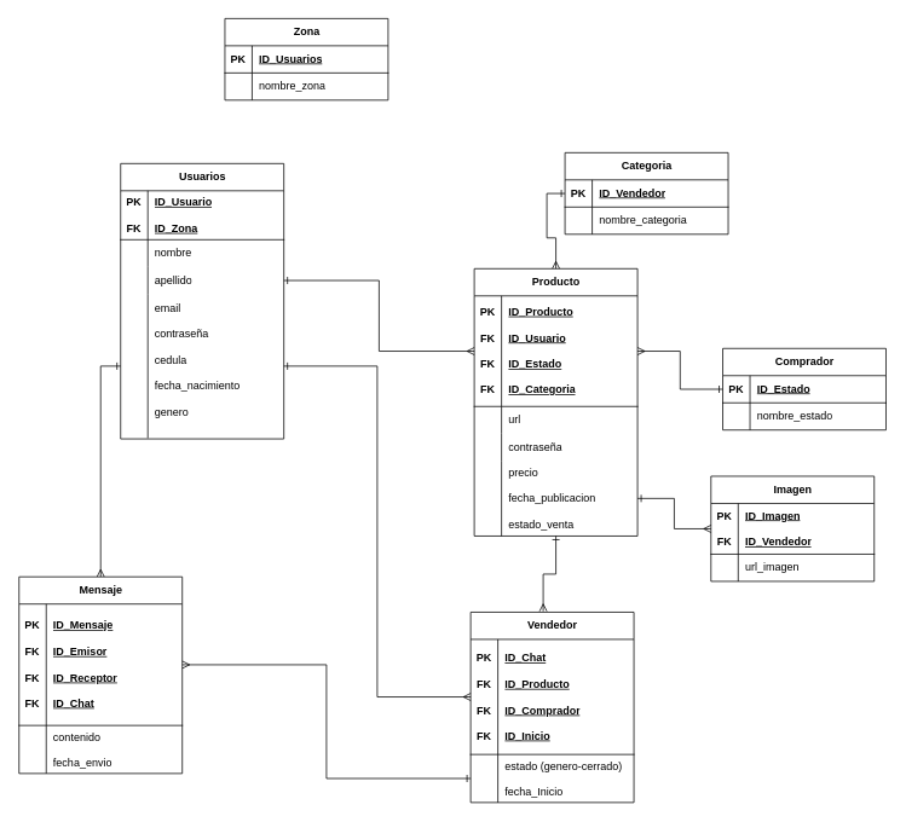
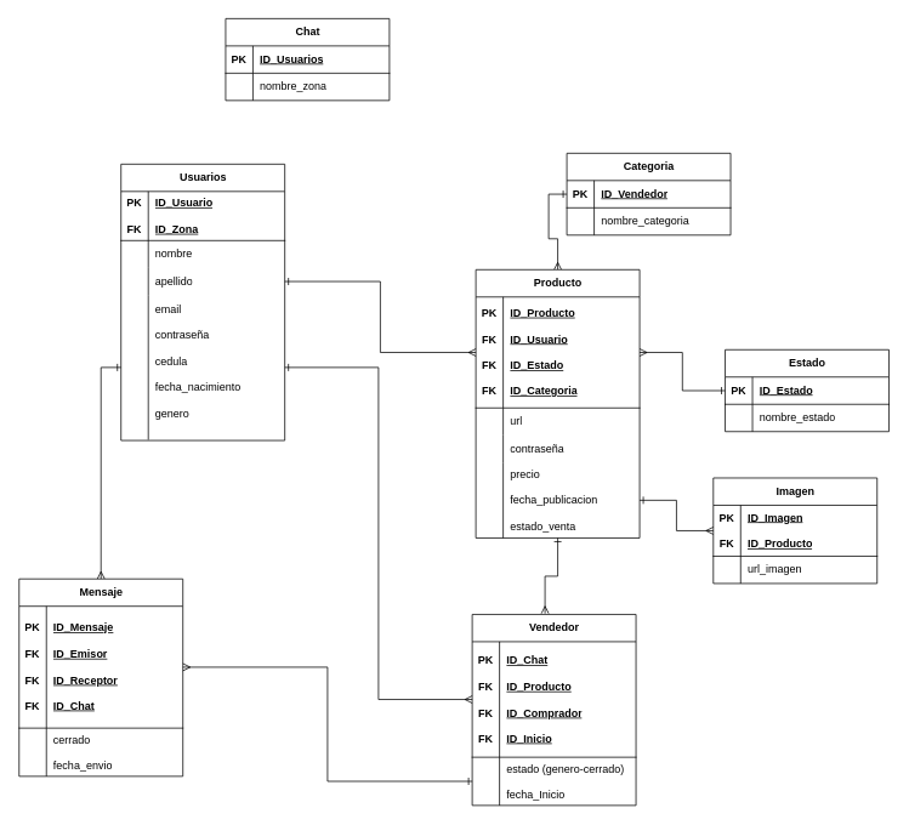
- <mxCell id="65" value="Zona" style="shape=table;startSize=30;container=1;collapsible=1;childLayout=tableLayout;fixedRows=1;rowLines=0;fontStyle=1;align=center;resizeLast=1;html=1;" parent="1" vertex="1"><mxGeometry x="247" y="20" width="180" height="90" as="geometry" /></mxCell>
+ <mxCell id="65" value="Chat" style="shape=table;startSize=30;container=1;collapsible=1;childLayout=tableLayout;fixedRows=1;rowLines=0;fontStyle=1;align=center;resizeLast=1;html=1;" parent="1" vertex="1"><mxGeometry x="247" y="20" width="180" height="90" as="geometry" /></mxCell>
- <mxCell id="36" value="Comprador" style="shape=table;startSize=30;container=1;collapsible=1;childLayout=tableLayout;fixedRows=1;rowLines=0;fontStyle=1;align=center;resizeLast=1;html=1;" parent="1" vertex="1"><mxGeometry x="796" y="384" width="180" height="90" as="geometry" /></mxCell>
+ <mxCell id="36" value="Estado" style="shape=table;startSize=30;container=1;collapsible=1;childLayout=tableLayout;fixedRows=1;rowLines=0;fontStyle=1;align=center;resizeLast=1;html=1;" parent="1" vertex="1"><mxGeometry x="796" y="384" width="180" height="90" as="geometry" /></mxCell>
- <mxCell id="46" value="ID_Imagen&lt;div&gt;&lt;br&gt;&lt;/div&gt;&lt;div&gt;ID_Vendedor&lt;/div&gt;" style="shape=partialRectangle;connectable=0;fillColor=none;top=0;left=0;bottom=0;right=0;align=left;spacingLeft=6;fontStyle=5;overflow=hidden;whiteSpace=wrap;html=1;" parent="44" vertex="1"><mxGeometry x="30" width="150" height="56" as="geometry"><mxRectangle width="150" height="56" as="alternateBounds" /></mxGeometry></mxCell>
+ <mxCell id="46" value="ID_Imagen&lt;div&gt;&lt;br&gt;&lt;/div&gt;&lt;div&gt;ID_Producto&lt;/div&gt;" style="shape=partialRectangle;connectable=0;fillColor=none;top=0;left=0;bottom=0;right=0;align=left;spacingLeft=6;fontStyle=5;overflow=hidden;whiteSpace=wrap;html=1;" parent="44" vertex="1"><mxGeometry x="30" width="150" height="56" as="geometry"><mxRectangle width="150" height="56" as="alternateBounds" /></mxGeometry></mxCell>
- <mxCell id="57" value="contenido&lt;div&gt;&lt;br&gt;&lt;/div&gt;&lt;div&gt;fecha_envio&lt;/div&gt;" style="shape=partialRectangle;connectable=0;fillColor=none;top=0;left=0;bottom=0;right=0;align=left;spacingLeft=6;overflow=hidden;whiteSpace=wrap;html=1;" parent="55" vertex="1"><mxGeometry x="30" width="150" height="53" as="geometry"><mxRectangle width="150" height="53" as="alternateBounds" /></mxGeometry></mxCell>
+ <mxCell id="57" value="cerrado&lt;div&gt;&lt;br&gt;&lt;/div&gt;&lt;div&gt;fecha_envio&lt;/div&gt;" style="shape=partialRectangle;connectable=0;fillColor=none;top=0;left=0;bottom=0;right=0;align=left;spacingLeft=6;overflow=hidden;whiteSpace=wrap;html=1;" parent="55" vertex="1"><mxGeometry x="30" width="150" height="53" as="geometry"><mxRectangle width="150" height="53" as="alternateBounds" /></mxGeometry></mxCell>
